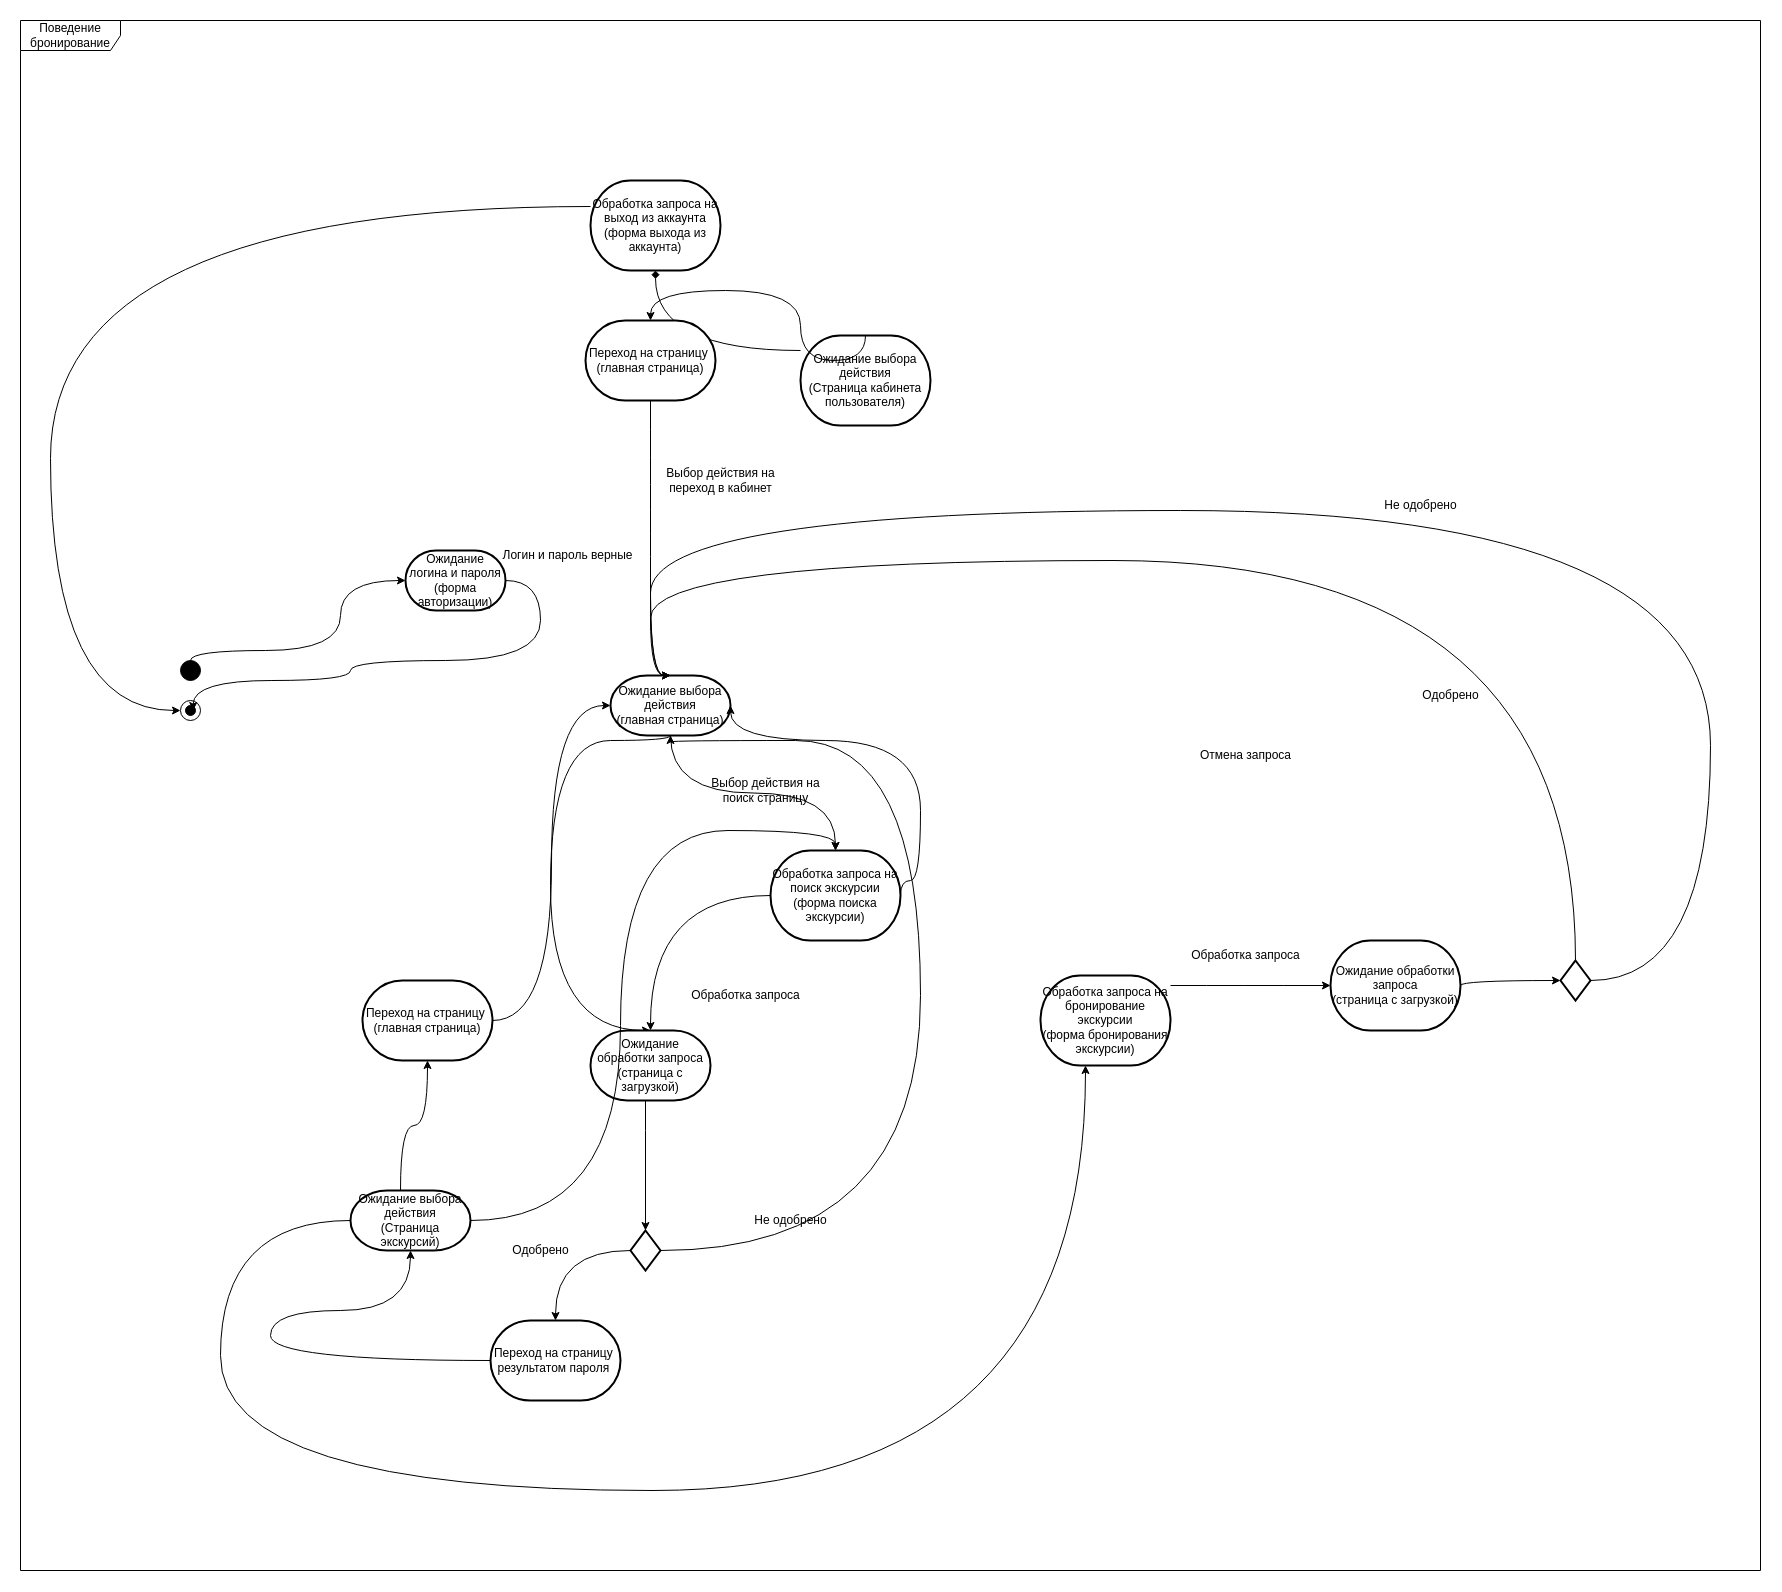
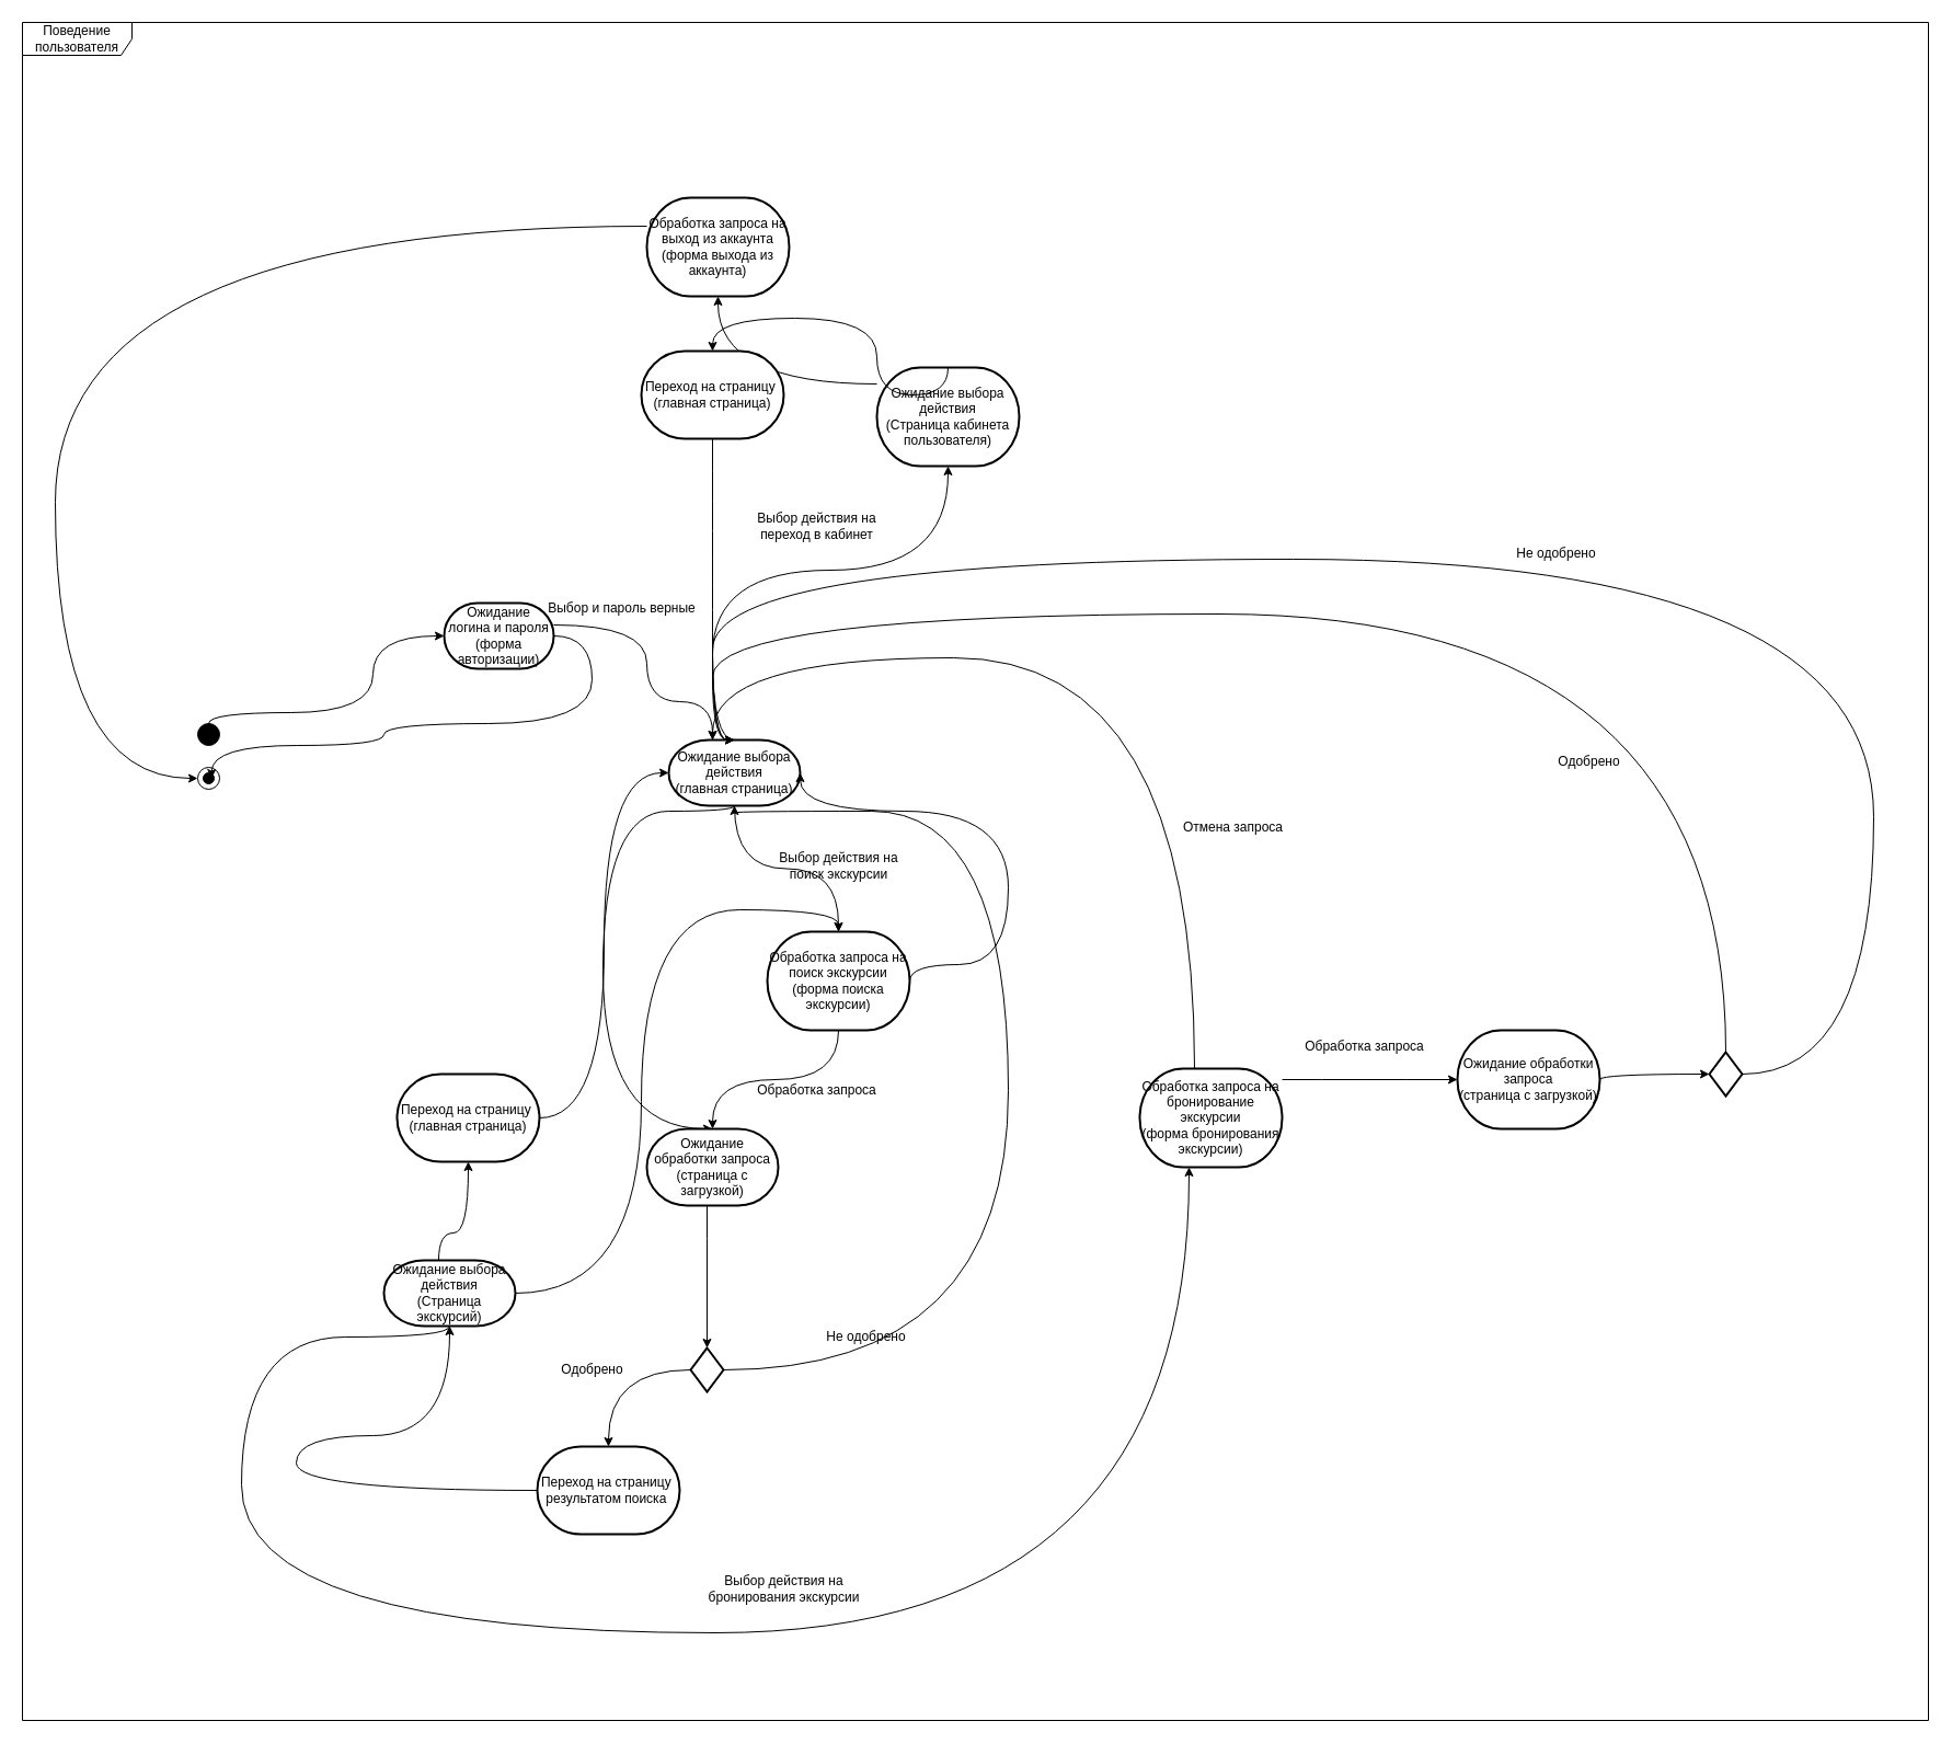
- <mxCell id="2" value="Поведение бронирование" style="shape=umlFrame;whiteSpace=wrap;html=1;pointerEvents=0;width=100;height=30;" parent="1" vertex="1"><mxGeometry x="20" y="20" width="1740" height="1550" as="geometry" /></mxCell>
+ <mxCell id="2" value="Поведение пользователя" style="shape=umlFrame;whiteSpace=wrap;html=1;pointerEvents=0;width=100;height=30;" parent="1" vertex="1"><mxGeometry x="20" y="20" width="1740" height="1550" as="geometry" /></mxCell>
- <mxCell id="49" style="edgeStyle=orthogonalEdgeStyle;rounded=0;orthogonalLoop=1;jettySize=auto;html=1;curved=1;endArrow=diamond;" parent="1" source="45" target="48" edge="1"><mxGeometry relative="1" as="geometry"><mxPoint x="660" as="sourcePoint" y="720" /><mxPoint x="875" y="460" as="targetPoint" /><Array as="points"><mxPoint x="875" y="350" /><mxPoint x="875" y="350" /></Array></mxGeometry></mxCell>
+ <mxCell id="49" style="edgeStyle=orthogonalEdgeStyle;rounded=0;orthogonalLoop=1;jettySize=auto;html=1;curved=1;" parent="1" source="45" target="48" edge="1"><mxGeometry relative="1" as="geometry"><mxPoint x="660" as="sourcePoint" y="720" /><mxPoint x="875" y="460" as="targetPoint" /><Array as="points"><mxPoint x="875" y="350" /><mxPoint x="875" y="350" /></Array></mxGeometry></mxCell>
- <mxCell id="47" value="Выбор действия на &lt;br&gt;переход в кабинет" style="text;html=1;align=center;verticalAlign=middle;resizable=0;points=[];autosize=1;strokeColor=none;fillColor=none;" parent="1" vertex="1"><mxGeometry x="655" y="460" width="130" height="40" as="geometry" /></mxCell>
+ <mxCell id="47" value="Выбор действия на &lt;br&gt;переход в кабинет" style="text;html=1;align=center;verticalAlign=middle;resizable=0;points=[];autosize=1;strokeColor=none;fillColor=none;" parent="1" vertex="1"><mxGeometry x="680" y="460" width="130" height="40" as="geometry" /></mxCell>
+ <mxCell id="46" style="edgeStyle=orthogonalEdgeStyle;rounded=0;orthogonalLoop=1;jettySize=auto;html=1;curved=1;exitX=0.5;exitY=0;exitDx=0;exitDy=0;exitPerimeter=0;" parent="1" source="7" target="45" edge="1"><mxGeometry relative="1" as="geometry"><mxPoint x="630" y="484.55" as="sourcePoint" /><mxPoint x="810" y="484.55" as="targetPoint" /><Array as="points"><mxPoint x="650" y="520" /><mxPoint x="865" y="520" /></Array></mxGeometry></mxCell>
- <mxCell id="32" value="Логин и пароль верные" style="text;html=1;align=center;verticalAlign=middle;resizable=0;points=[];autosize=1;strokeColor=none;fillColor=none;" parent="1" vertex="1"><mxGeometry x="492" y="540" width="150" height="30" as="geometry" /></mxCell>
+ <mxCell id="32" value="Выбор и пароль верные" style="text;html=1;align=center;verticalAlign=middle;resizable=0;points=[];autosize=1;strokeColor=none;fillColor=none;" parent="1" vertex="1"><mxGeometry x="492" y="540" width="150" height="30" as="geometry" /></mxCell>
+ <mxCell id="31" style="edgeStyle=orthogonalEdgeStyle;rounded=0;orthogonalLoop=1;jettySize=auto;html=1;curved=1;" parent="1" source="29" target="7" edge="1"><mxGeometry relative="1" as="geometry"><Array as="points"><mxPoint x="590" y="570" /><mxPoint x="590" y="640" /><mxPoint x="650" y="640" /></Array><mxPoint x="785" y="500" as="targetPoint" /><mxPoint x="570" y="580" as="sourcePoint" /></mxGeometry></mxCell>
+ <mxCell id="37" style="edgeStyle=orthogonalEdgeStyle;rounded=0;orthogonalLoop=1;jettySize=auto;html=1;curved=1;" parent="1" source="33" target="7" edge="1"><mxGeometry relative="1" as="geometry"><Array as="points"><mxPoint x="1090" y="600" /><mxPoint x="650" y="600" /></Array><mxPoint x="1980" y="1325" as="sourcePoint" /><mxPoint x="1230" y="1100" as="targetPoint" /></mxGeometry></mxCell>
- <mxCell id="15" value="Отмена запроса" style="text;html=1;align=center;verticalAlign=middle;resizable=0;points=[];autosize=1;strokeColor=none;fillColor=none;" parent="1" vertex="1"><mxGeometry x="1190" y="740" width="110" height="30" as="geometry" /></mxCell>
+ <mxCell id="15" value="Отмена запроса" style="text;html=1;align=center;verticalAlign=middle;resizable=0;points=[];autosize=1;strokeColor=none;fillColor=none;" parent="1" vertex="1"><mxGeometry x="1070" y="740" width="110" height="30" as="geometry" /></mxCell>
- <mxCell id="12" value="Выбор действия на &lt;br&gt;поиск страницу" style="text;html=1;align=center;verticalAlign=middle;resizable=0;points=[];autosize=1;strokeColor=none;fillColor=none;" parent="1" vertex="1"><mxGeometry x="700" y="770" width="130" height="40" as="geometry" /></mxCell>
+ <mxCell id="12" value="Выбор действия на &lt;br&gt;поиск экскурсии" style="text;html=1;align=center;verticalAlign=middle;resizable=0;points=[];autosize=1;strokeColor=none;fillColor=none;" parent="1" vertex="1"><mxGeometry x="700" y="770" width="130" height="40" as="geometry" /></mxCell>
- <mxCell id="11" value="Обработка запроса на поиск экскурсии&lt;br&gt;(форма поиска экскурсии)" style="strokeWidth=2;html=1;shape=mxgraph.flowchart.terminator;whiteSpace=wrap;" parent="1" vertex="1"><mxGeometry x="770" y="850" width="130" height="90" as="geometry" /></mxCell>
+ <mxCell id="11" value="Обработка запроса на поиск экскурсии&lt;br&gt;(форма поиска экскурсии)" style="strokeWidth=2;html=1;shape=mxgraph.flowchart.terminator;whiteSpace=wrap;" parent="1" vertex="1"><mxGeometry x="700" y="850" width="130" height="90" as="geometry" /></mxCell>
- <mxCell id="25" value="Ожидание выбора действия&lt;br&gt;(Страница экскурсий)" style="strokeWidth=2;html=1;shape=mxgraph.flowchart.terminator;whiteSpace=wrap;" parent="1" vertex="1"><mxGeometry x="350" y="1190" width="120" height="60" as="geometry" /></mxCell>
+ <mxCell id="25" value="Ожидание выбора действия&lt;br&gt;(Страница экскурсий)" style="strokeWidth=2;html=1;shape=mxgraph.flowchart.terminator;whiteSpace=wrap;" parent="1" vertex="1"><mxGeometry x="350" y="1150" width="120" height="60" as="geometry" /></mxCell>
- <mxCell id="20" value="Переход на страницу&amp;nbsp;&lt;br&gt;результатом пароля&amp;nbsp;" style="strokeWidth=2;html=1;shape=mxgraph.flowchart.terminator;whiteSpace=wrap;" parent="1" vertex="1"><mxGeometry x="490" y="1320" width="130" height="80" as="geometry" /></mxCell>
+ <mxCell id="20" value="Переход на страницу&amp;nbsp;&lt;br&gt;результатом поиска&amp;nbsp;" style="strokeWidth=2;html=1;shape=mxgraph.flowchart.terminator;whiteSpace=wrap;" parent="1" vertex="1"><mxGeometry x="490" y="1320" width="130" height="80" as="geometry" /></mxCell>
+ <mxCell id="42" value="Выбор действия на &lt;br&gt;бронирования экскурсии" style="text;html=1;align=center;verticalAlign=middle;resizable=0;points=[];autosize=1;strokeColor=none;fillColor=none;" parent="1" vertex="1"><mxGeometry x="630" y="1430" width="170" height="40" as="geometry" /></mxCell>
